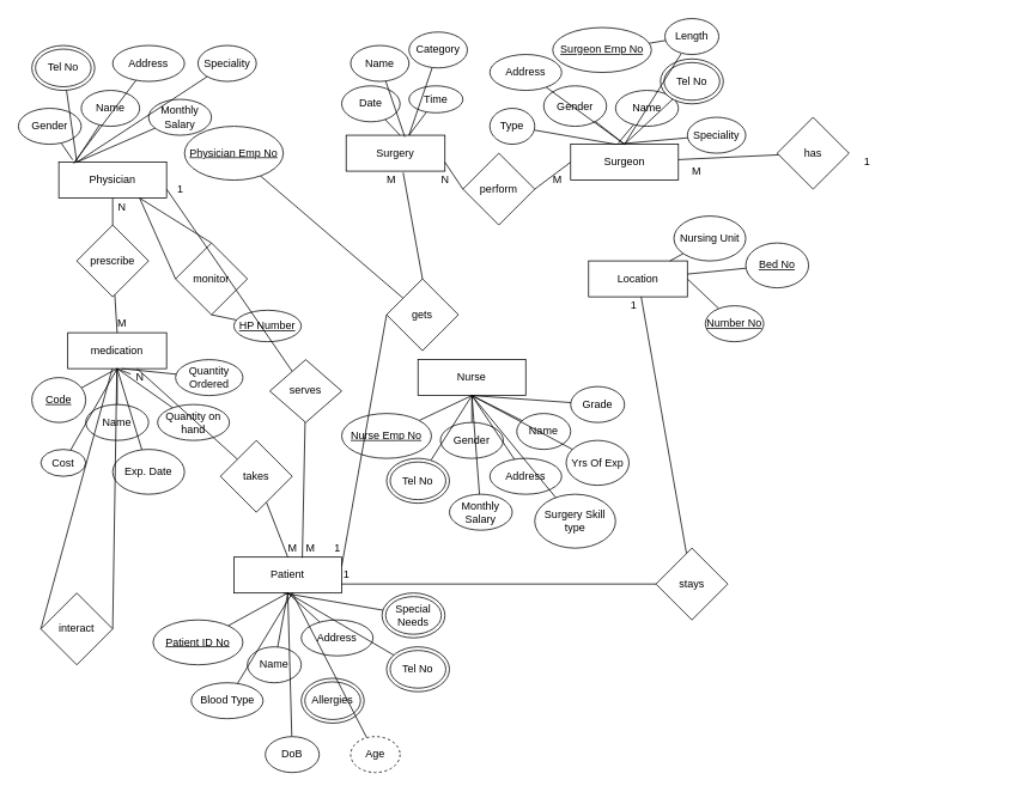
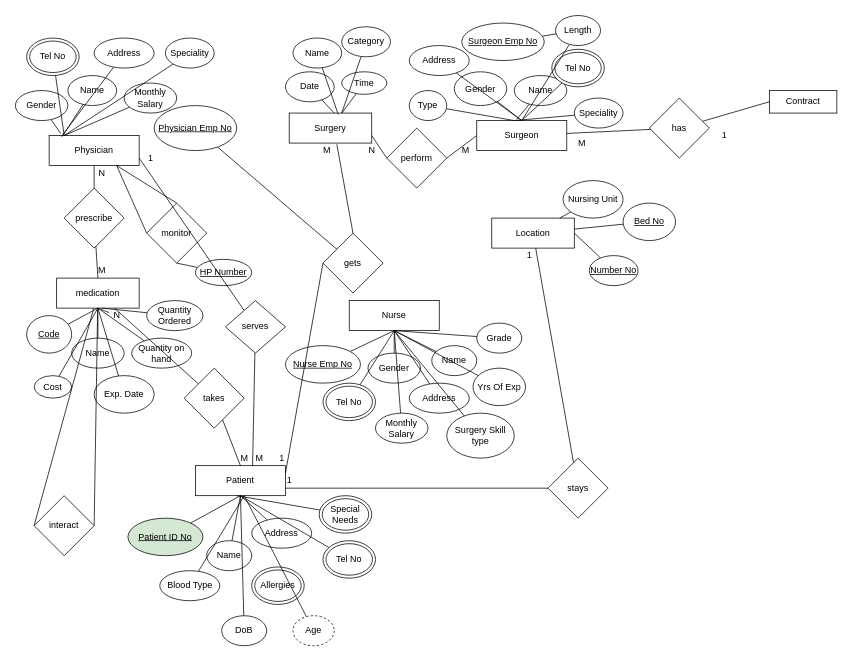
+ <mxCell id="49" value="Contract" style="rounded=0;whiteSpace=wrap;html=1;" vertex="1" parent="1"><mxGeometry x="1025" y="120" width="90" height="30" as="geometry" /></mxCell>
+ <mxCell id="102" style="edgeStyle=none;rounded=0;orthogonalLoop=1;jettySize=auto;html=1;entryX=0;entryY=0.5;entryDx=0;entryDy=0;endArrow=none;endFill=0;" edge="1" parent="1" source="104" target="49"><mxGeometry relative="1" as="geometry" /></mxCell>
- <mxCell id="85" value="&lt;u&gt;Patient ID No&lt;/u&gt;" style="ellipse;whiteSpace=wrap;html=1;" vertex="1" parent="1"><mxGeometry x="170" y="690" width="100" height="50" as="geometry" /></mxCell>
+ <mxCell id="85" value="&lt;u&gt;Patient ID No&lt;/u&gt;" style="ellipse;whiteSpace=wrap;html=1;fillColor=#d5e8d4;" vertex="1" parent="1"><mxGeometry x="170" y="690" width="100" height="50" as="geometry" /></mxCell>
